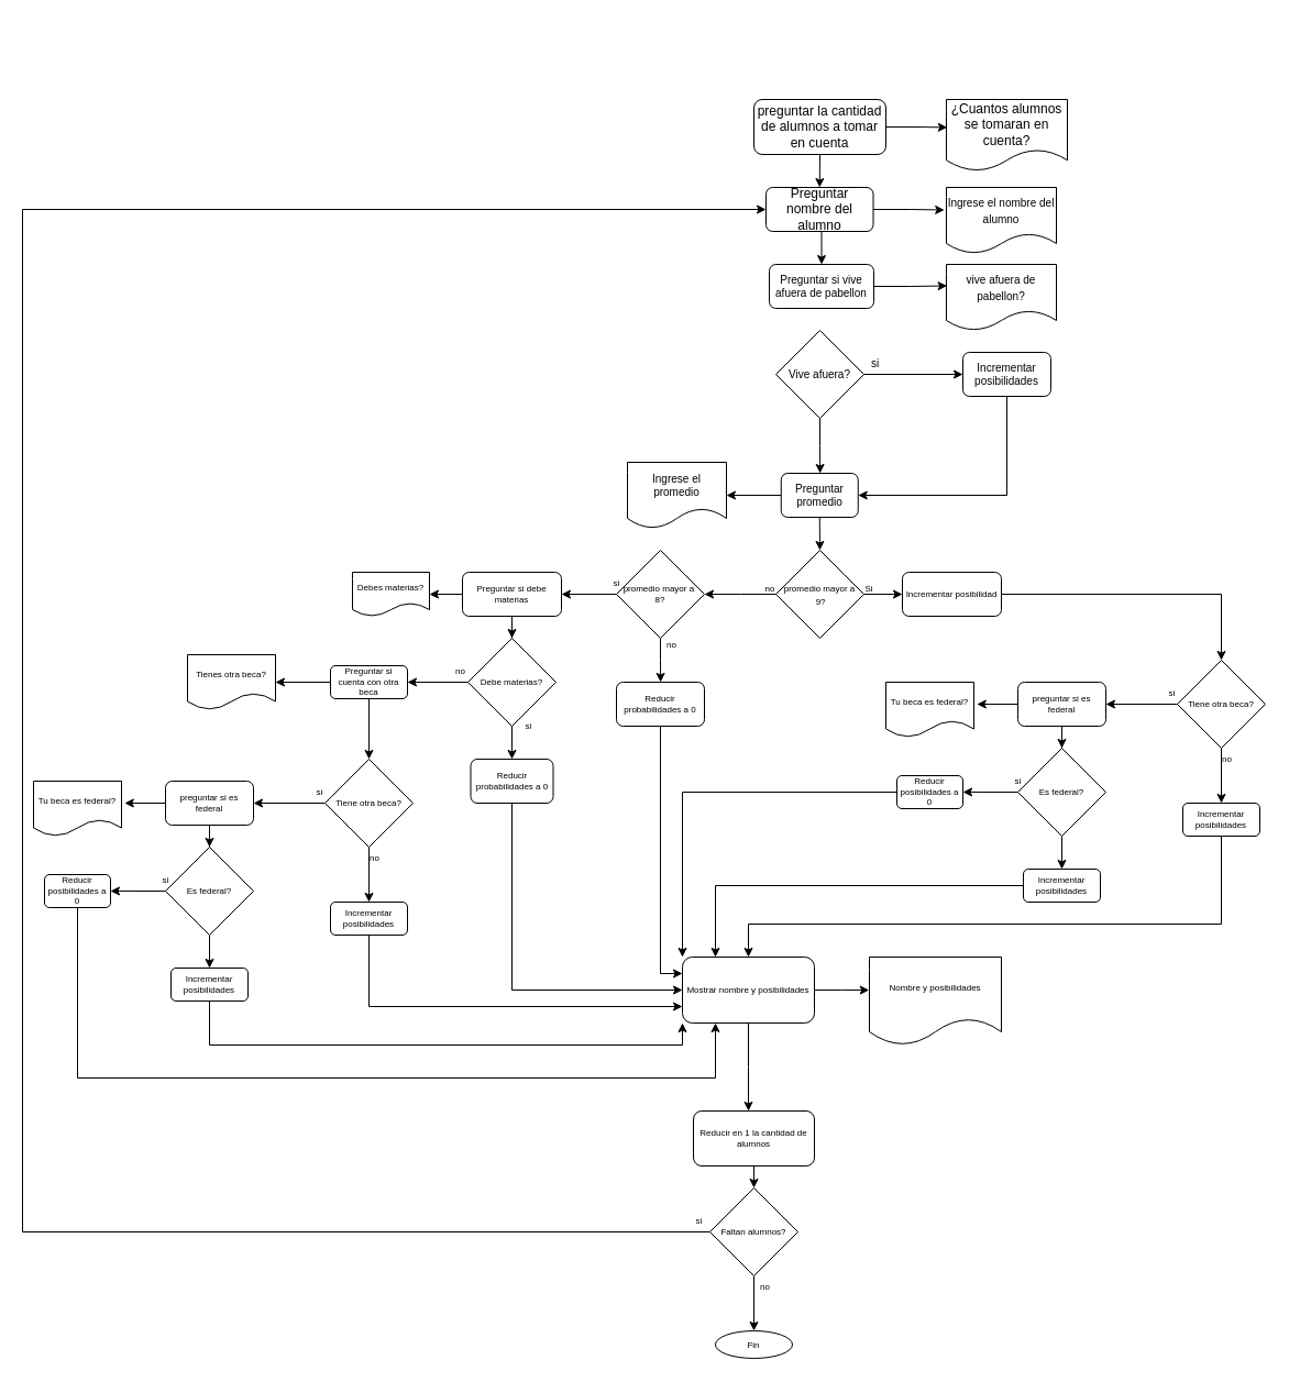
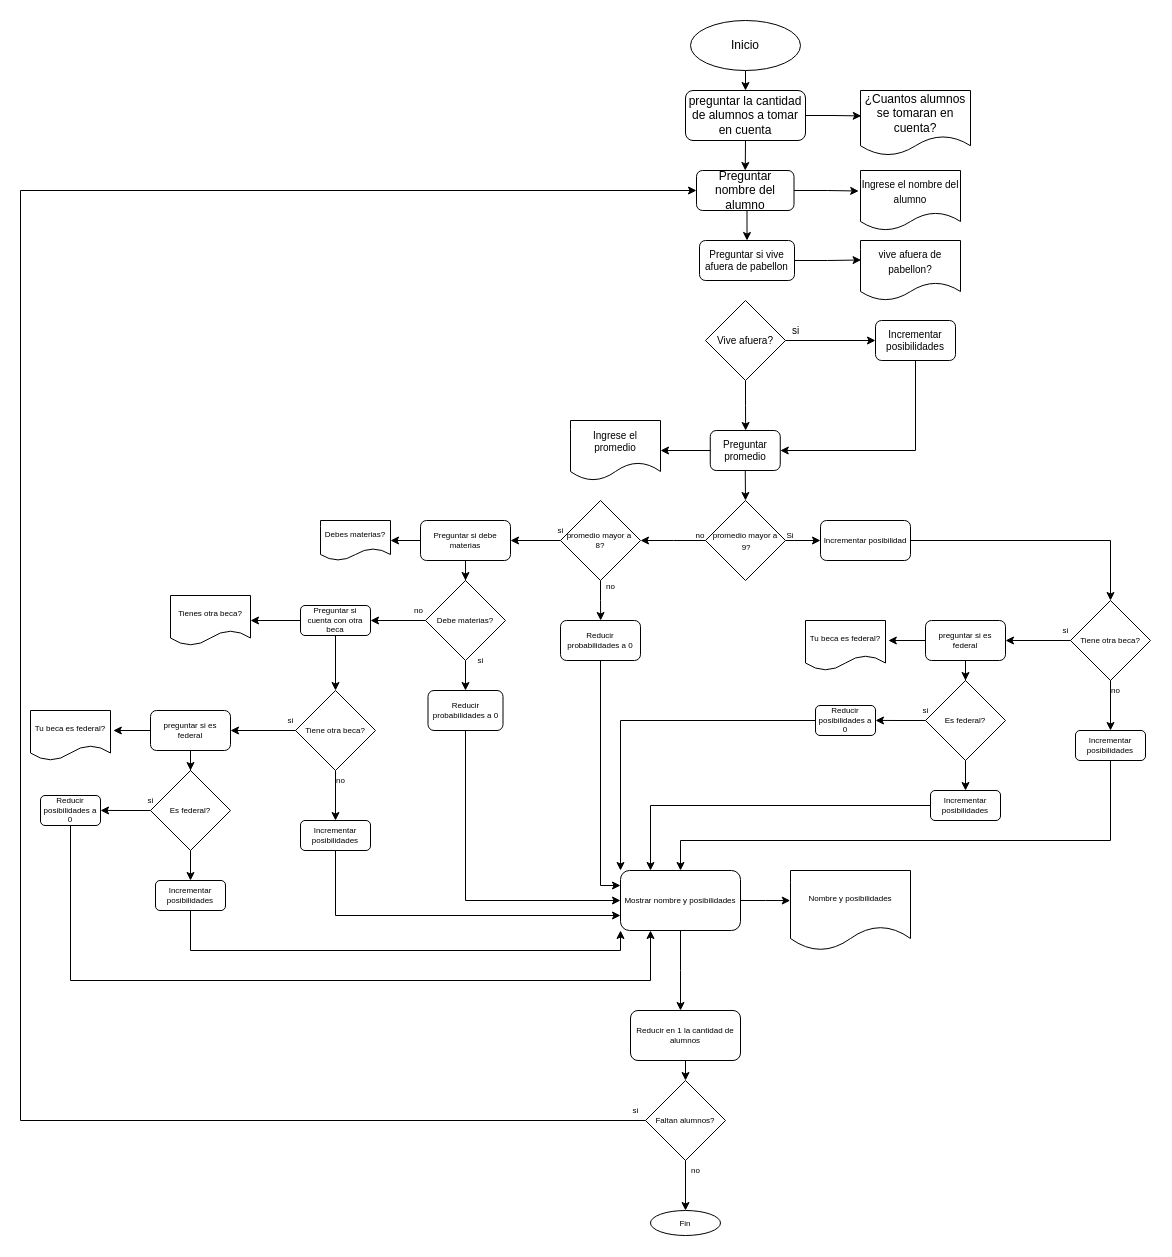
+ <mxCell id="3" value="Inicio" style="ellipse;whiteSpace=wrap;html=1;" vertex="1" parent="1"><mxGeometry x="690" y="20" width="110" height="50" as="geometry" /></mxCell>
+ <mxCell id="2" style="edgeStyle=orthogonalEdgeStyle;rounded=0;orthogonalLoop=1;jettySize=auto;html=1;exitX=0.5;exitY=1;exitDx=0;exitDy=0;entryX=0.5;entryY=0;entryDx=0;entryDy=0;" edge="1" parent="1" source="3" target="6"><mxGeometry relative="1" as="geometry" /></mxCell>
